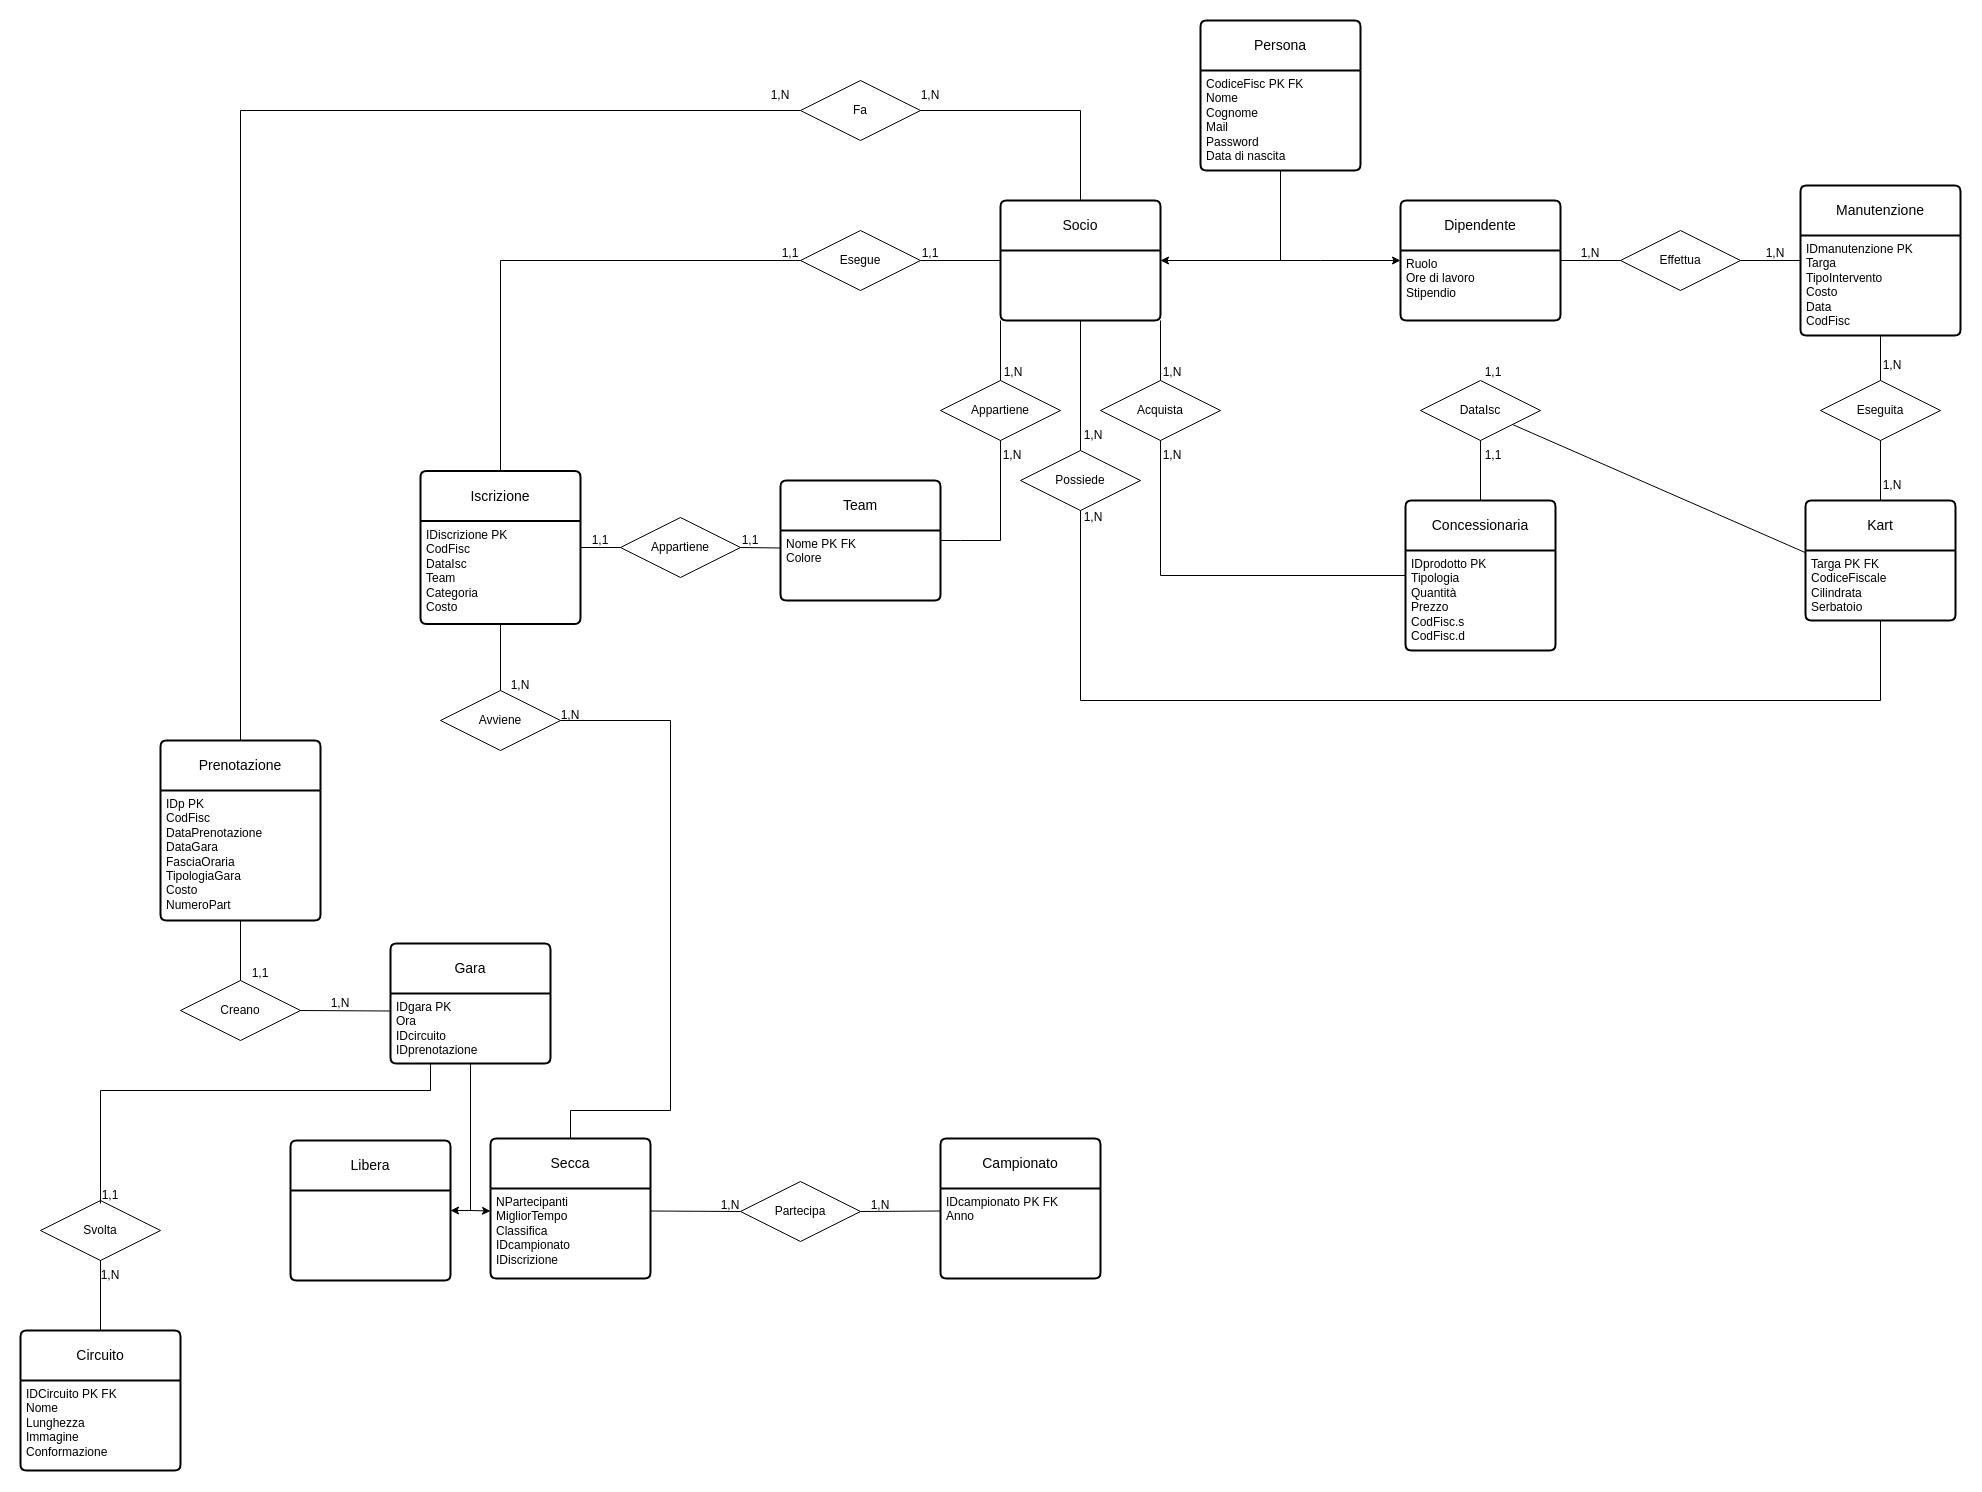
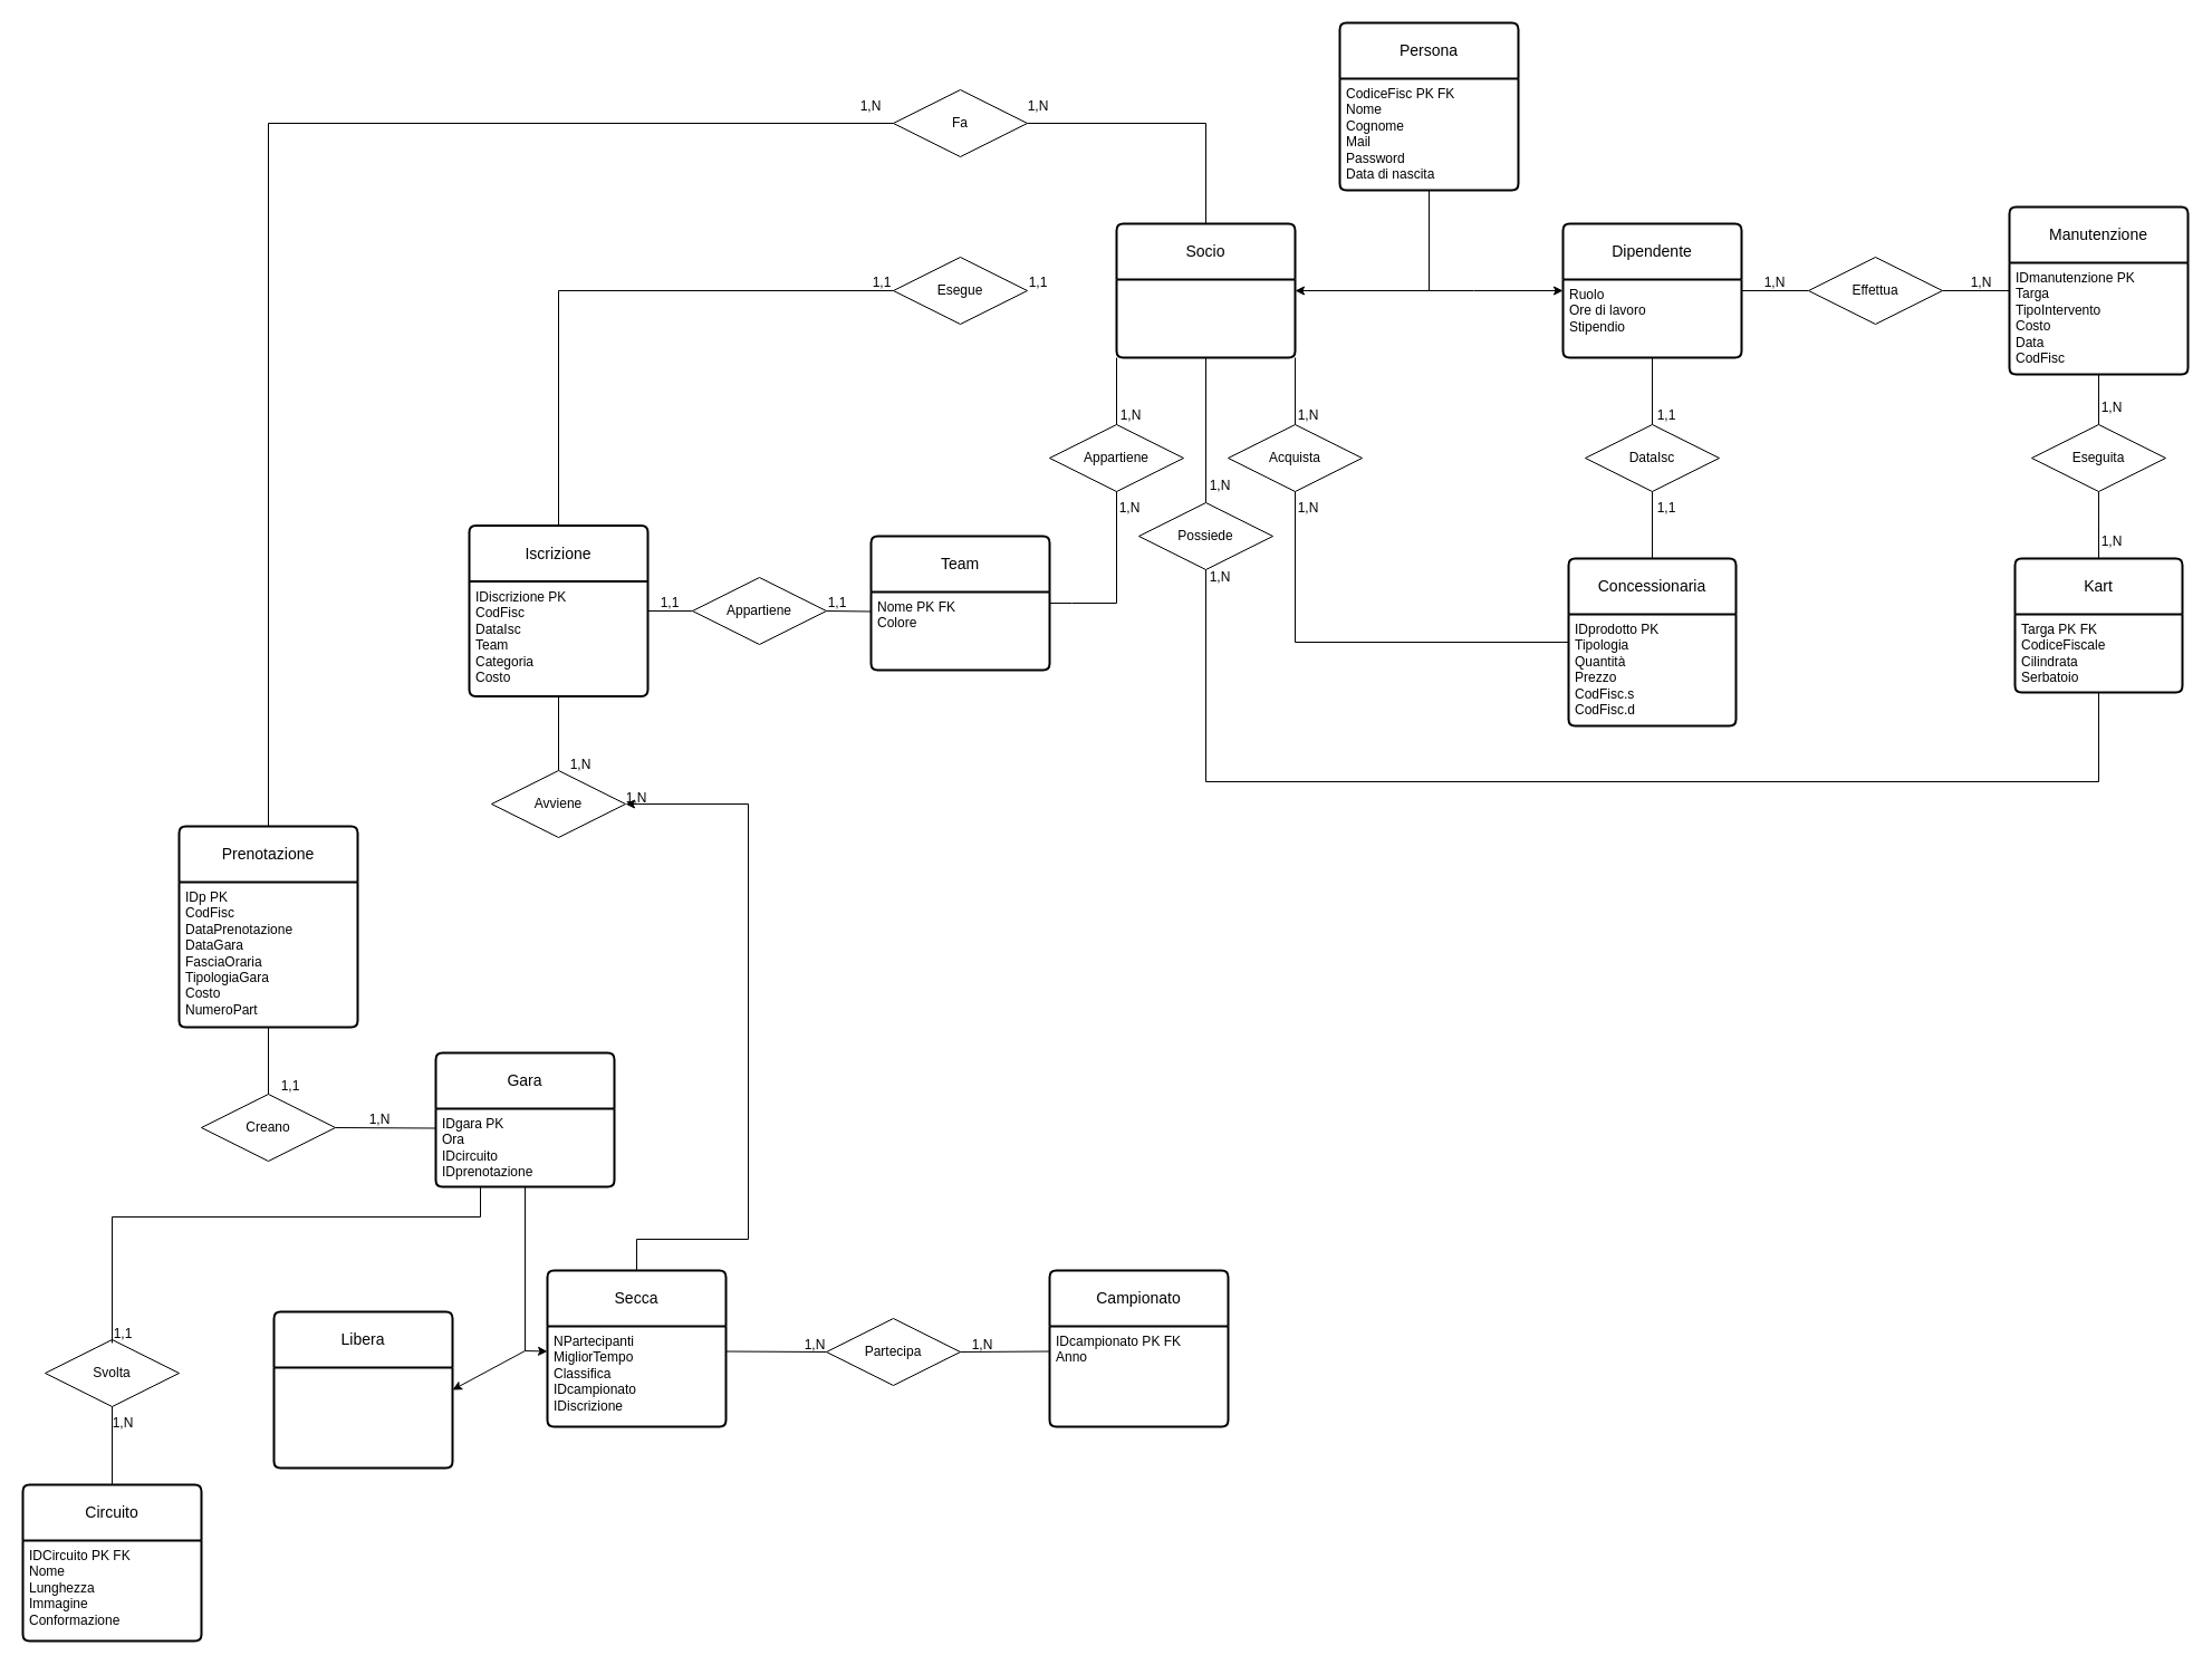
- <mxCell id="43" value="" style="endArrow=none;html=1;rounded=0;exitX=1;exitY=0.5;exitDx=0;exitDy=0;entryX=0;entryY=0.5;entryDx=0;entryDy=0;" edge="1" parent="1" source="41" target="19"><mxGeometry width="50" height="50" relative="1" as="geometry"><mxPoint x="980" y="460" as="sourcePoint" /><mxPoint x="1030" y="410" as="targetPoint" /></mxGeometry></mxCell>
- <mxCell id="18" value="" style="endArrow=none;html=1;rounded=0;" edge="1" parent="1" source="17" target="16"><mxGeometry width="50" height="50" relative="1" as="geometry"><mxPoint x="1550" y="470" as="sourcePoint" /><mxPoint x="1600" y="420" as="targetPoint" /></mxGeometry></mxCell>
+ <mxCell id="18" value="" style="endArrow=none;html=1;rounded=0;entryX=0.5;entryY=1;entryDx=0;entryDy=0;" edge="1" parent="1" source="17" target="6"><mxGeometry width="50" height="50" relative="1" as="geometry"><mxPoint x="1550" y="470" as="sourcePoint" /><mxPoint x="1600" y="420" as="targetPoint" /></mxGeometry></mxCell>
- <mxCell id="78" value="" style="endArrow=none;html=1;rounded=0;entryX=1;entryY=0.5;entryDx=0;entryDy=0;exitX=0.5;exitY=0;exitDx=0;exitDy=0;" edge="1" parent="1" source="75" target="73"><mxGeometry width="50" height="50" relative="1" as="geometry"><mxPoint x="480" y="1110" as="sourcePoint" /><mxPoint x="820" y="960" as="targetPoint" /><Array as="points"><mxPoint x="570" y="1110" /><mxPoint x="670" y="1110" /><mxPoint x="670" y="720" /></Array></mxGeometry></mxCell>
+ <mxCell id="78" value="" style="endArrow=classic;html=1;rounded=0;entryX=1;entryY=0.5;entryDx=0;entryDy=0;exitX=0.5;exitY=0;exitDx=0;exitDy=0;" edge="1" parent="1" source="75" target="73"><mxGeometry width="50" height="50" relative="1" as="geometry"><mxPoint x="480" y="1110" as="sourcePoint" /><mxPoint x="820" y="960" as="targetPoint" /><Array as="points"><mxPoint x="570" y="1110" /><mxPoint x="670" y="1110" /><mxPoint x="670" y="720" /></Array></mxGeometry></mxCell>
- <mxCell id="77" value="Libera" style="swimlane;childLayout=stackLayout;horizontal=1;startSize=50;horizontalStack=0;rounded=1;fontSize=14;fontStyle=0;strokeWidth=2;resizeParent=0;resizeLast=1;shadow=0;dashed=0;align=center;arcSize=4;whiteSpace=wrap;html=1;" vertex="1" parent="1"><mxGeometry x="290" y="1140" width="160" height="140" as="geometry" /></mxCell>
+ <mxCell id="77" value="Libera" style="swimlane;childLayout=stackLayout;horizontal=1;startSize=50;horizontalStack=0;rounded=1;fontSize=14;fontStyle=0;strokeWidth=2;resizeParent=0;resizeLast=1;shadow=0;dashed=0;align=center;arcSize=4;whiteSpace=wrap;html=1;" vertex="1" parent="1"><mxGeometry x="245" y="1175" width="160" height="140" as="geometry" /></mxCell>
